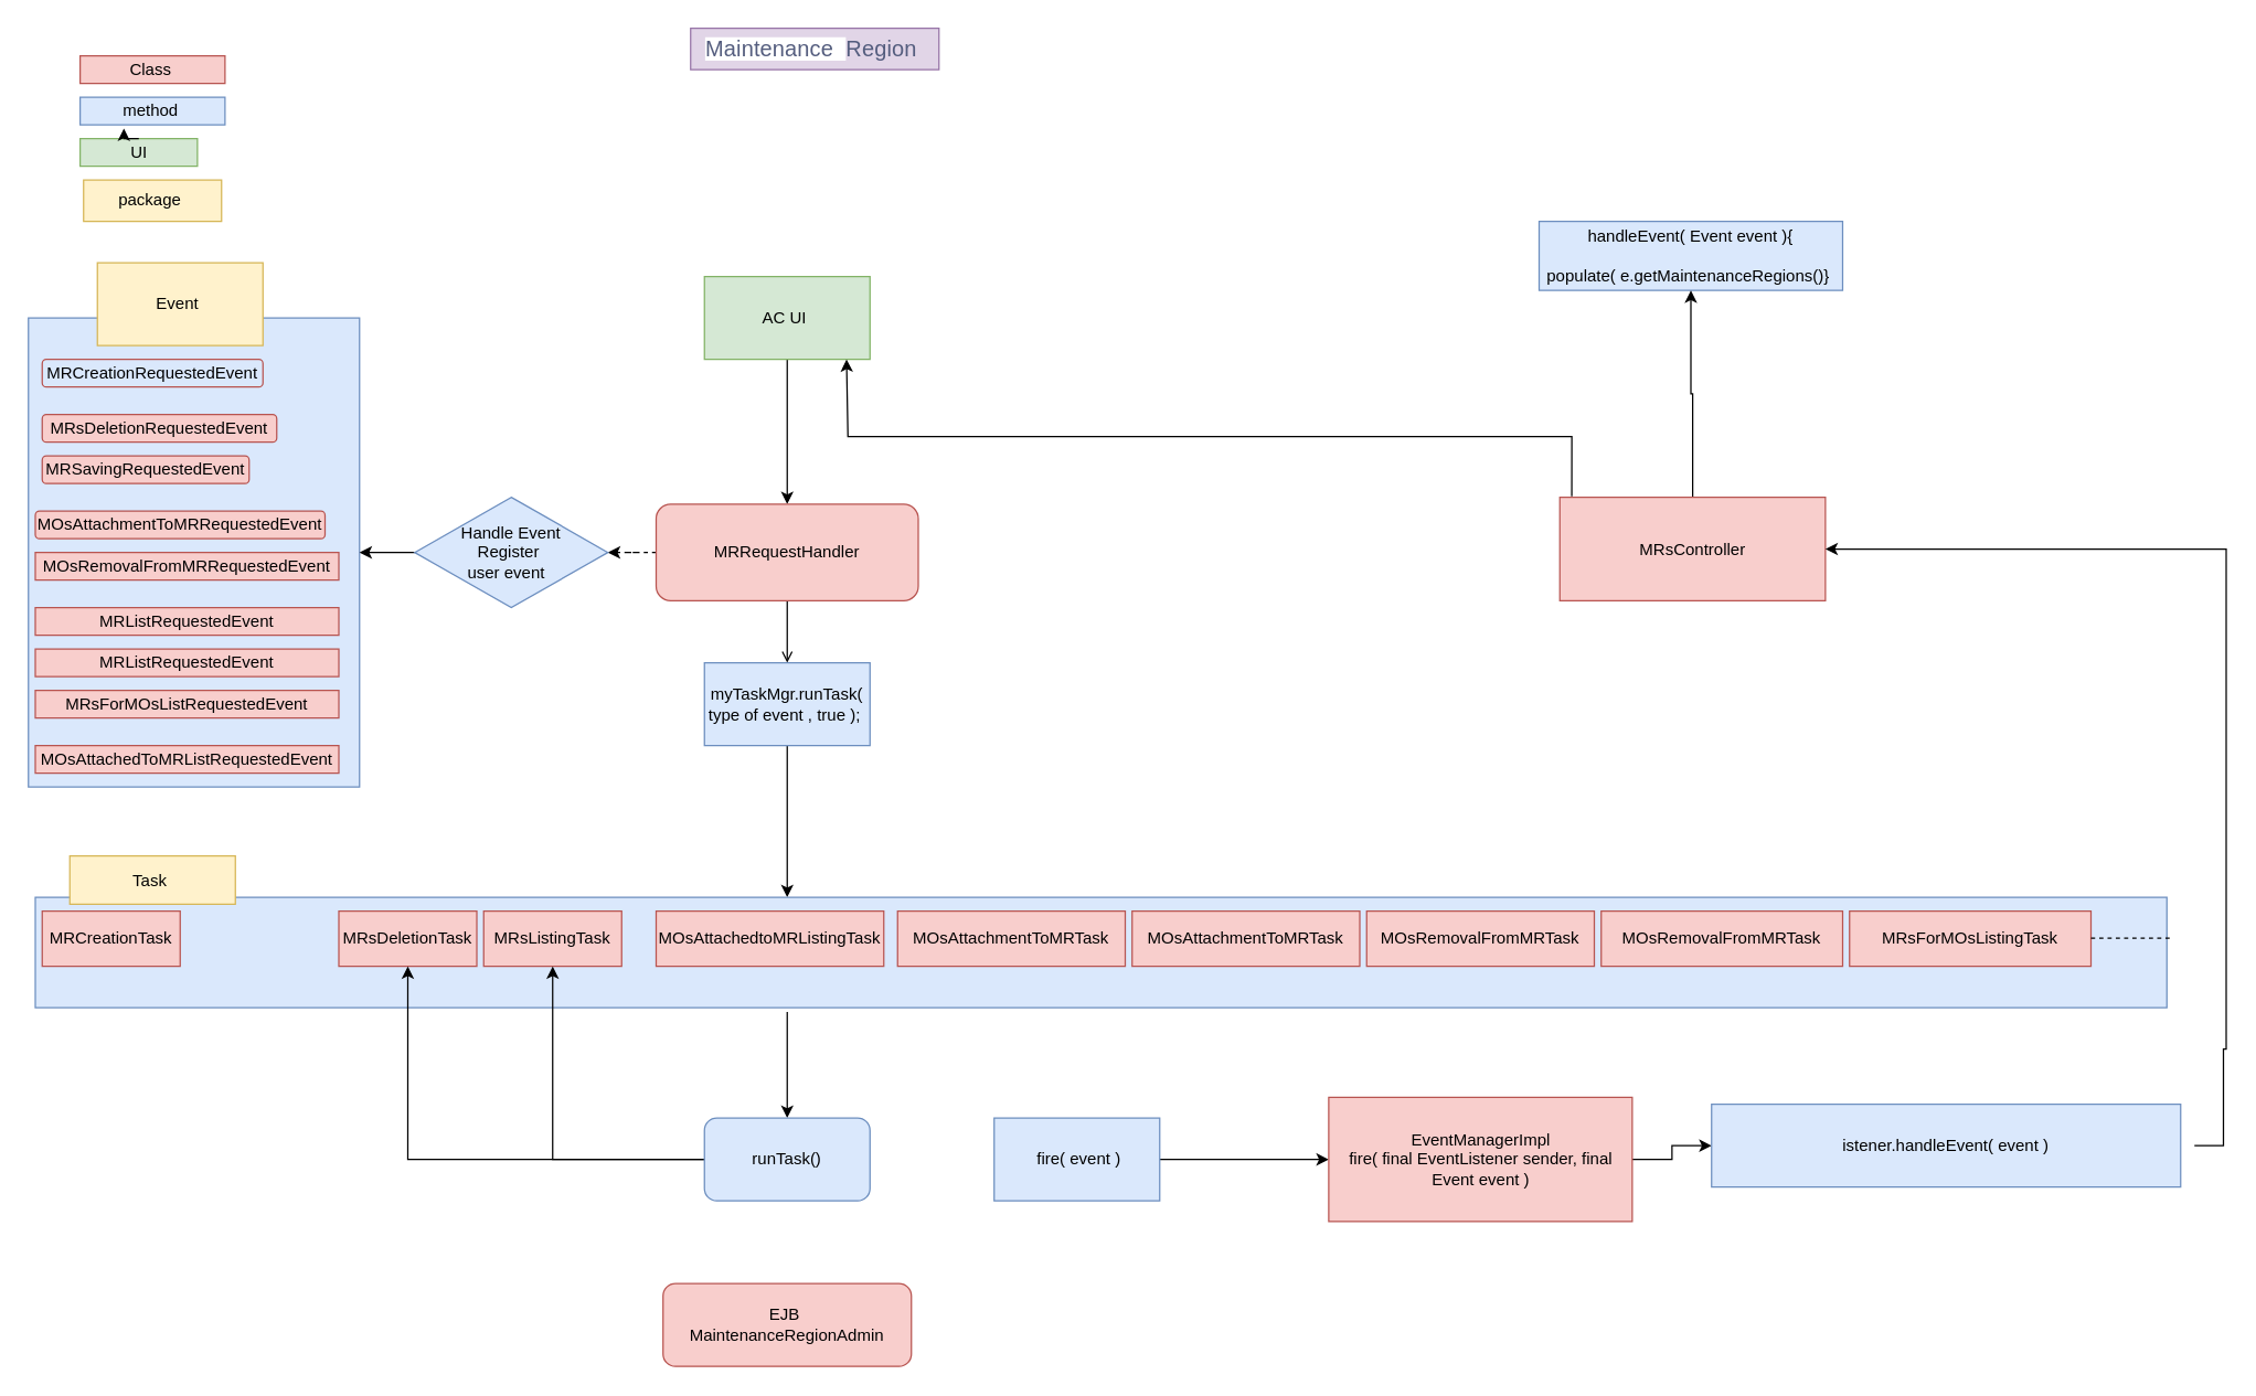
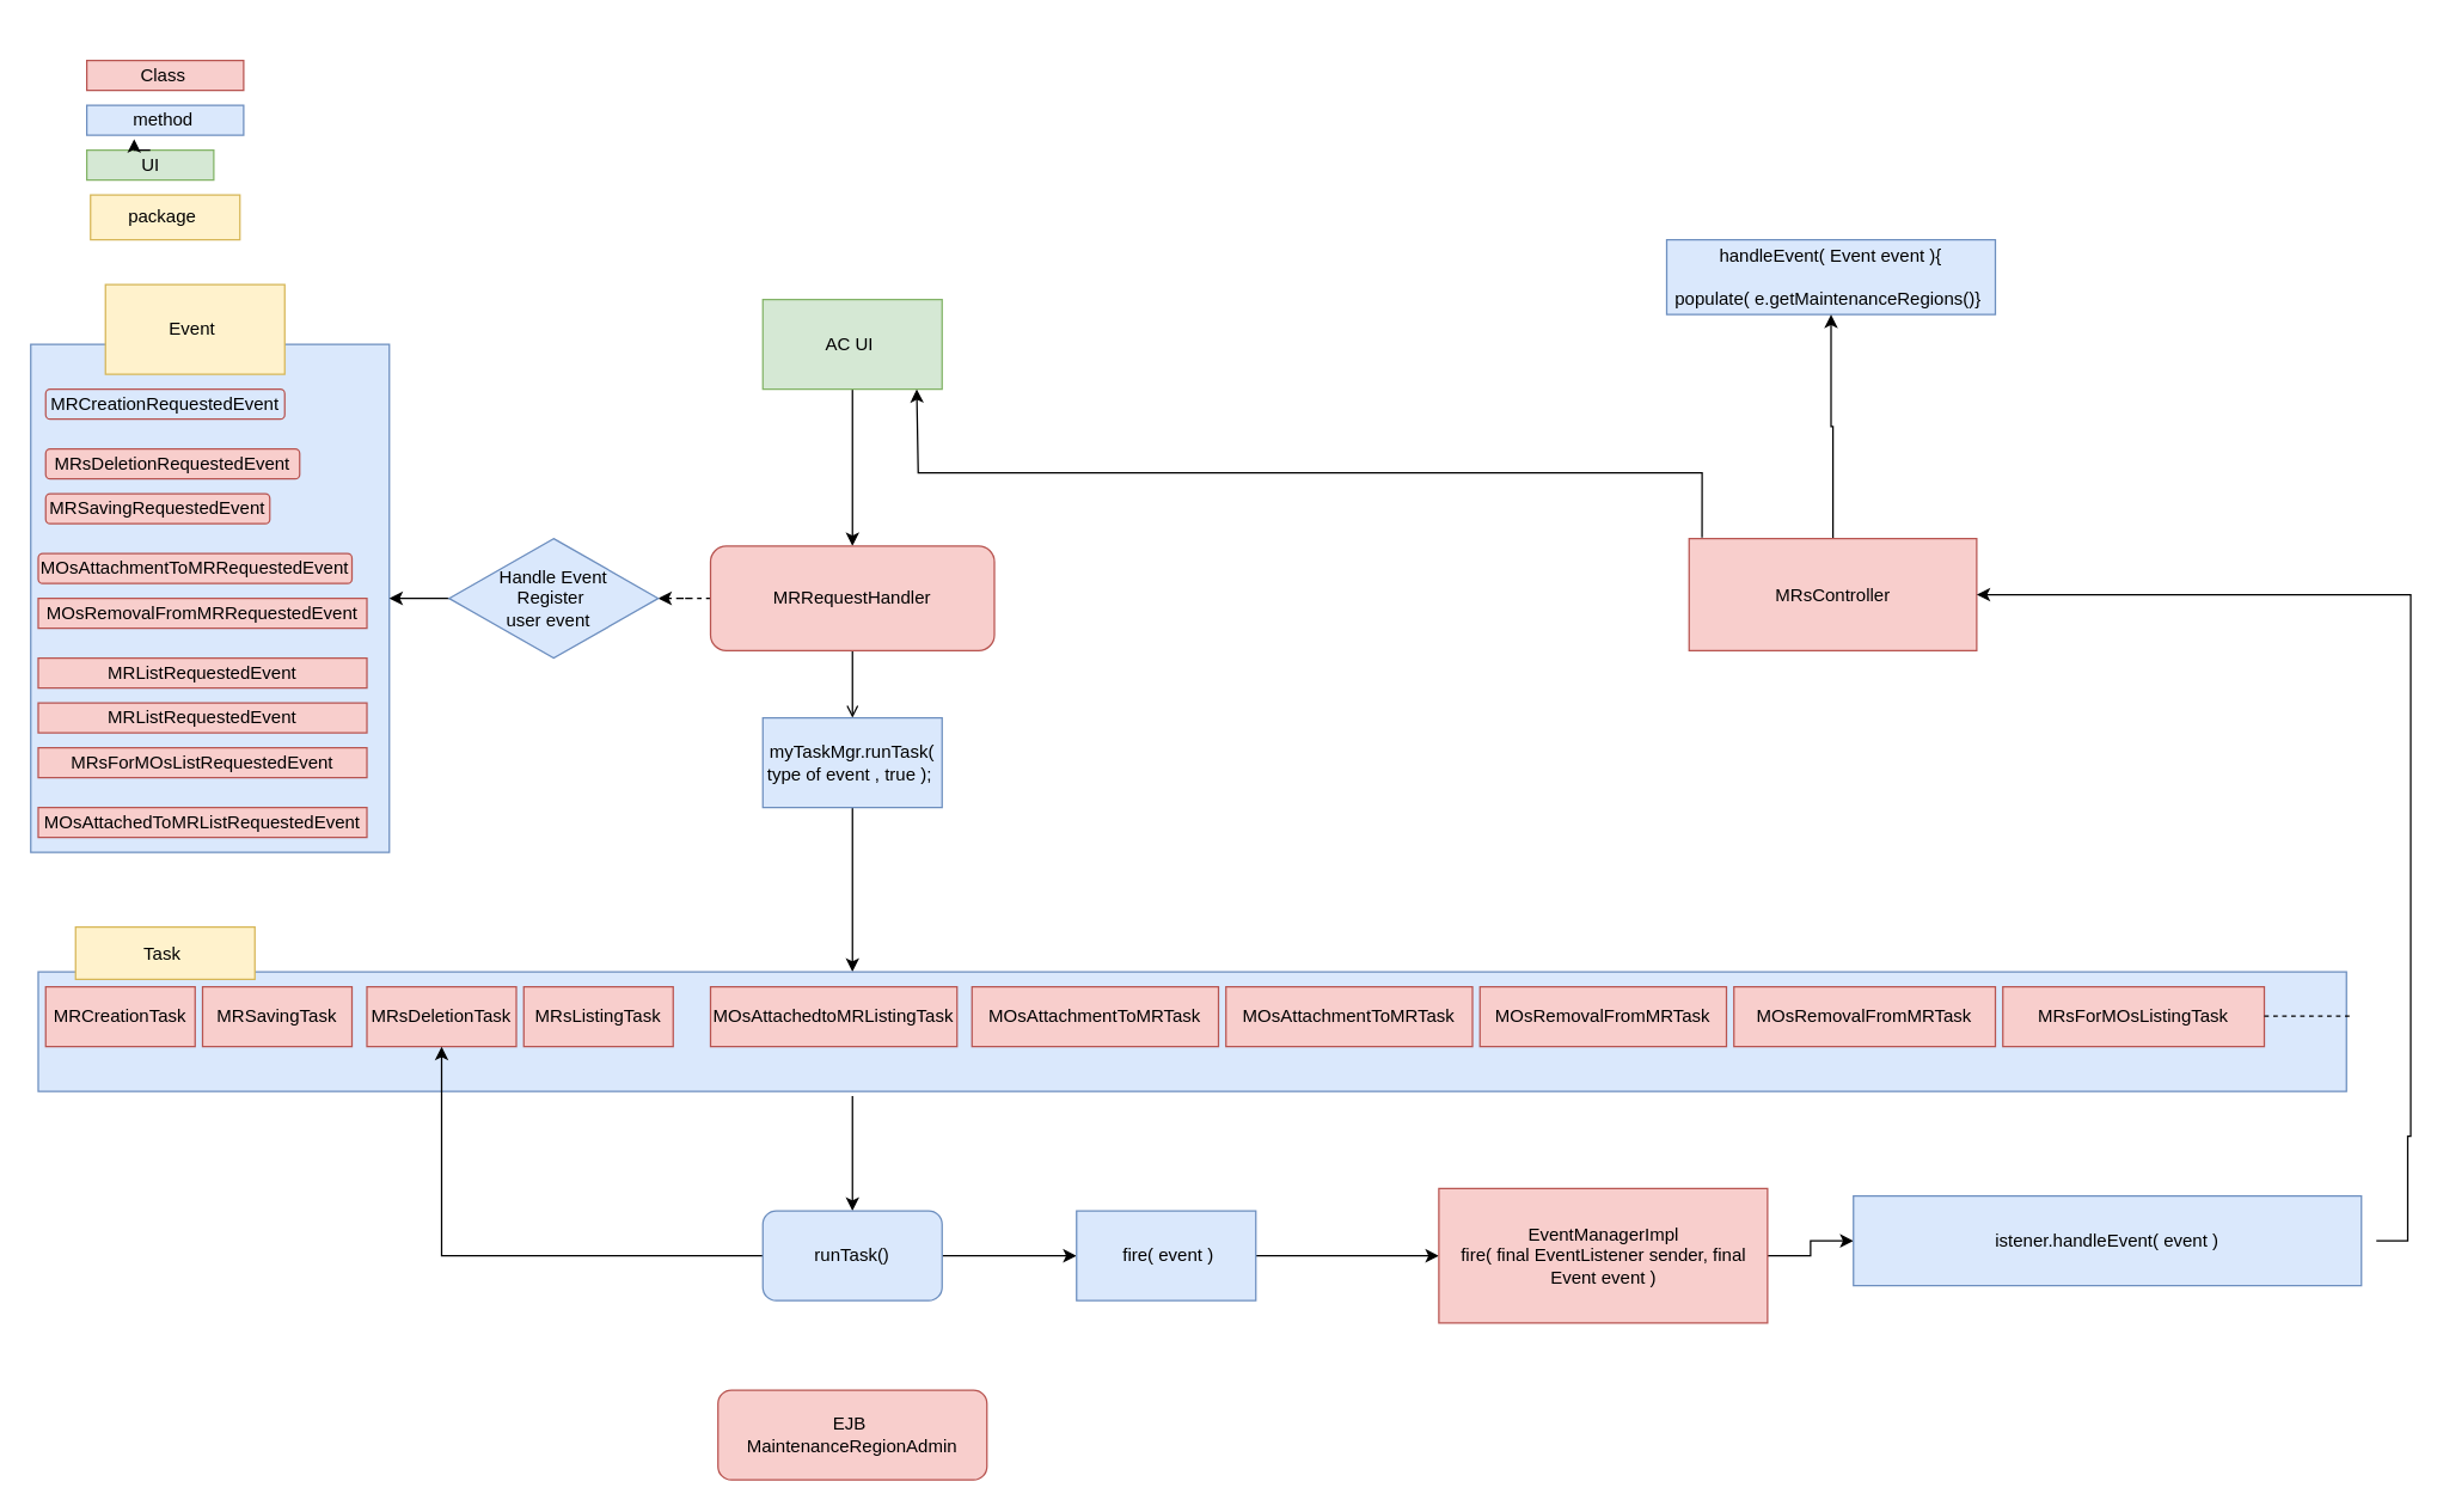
- <mxCell id="49" value="&lt;span style=&quot;color: rgb(84, 93, 126); font-family: &amp;quot;Google Sans&amp;quot;, Arial, sans-serif; font-size: 16px; letter-spacing: 0.1px; text-align: left; background-color: rgb(255, 255, 255);&quot;&gt;Maintenance&amp;nbsp;&amp;nbsp;&lt;/span&gt;&lt;font face=&quot;Google Sans, Arial, sans-serif&quot; color=&quot;#545d7e&quot;&gt;&lt;span style=&quot;font-size: 16px; letter-spacing: 0.1px;&quot;&gt;Region&amp;nbsp;&lt;/span&gt;&lt;/font&gt;" style="text;html=1;align=center;verticalAlign=middle;whiteSpace=wrap;rounded=0;fillColor=#e1d5e7;strokeColor=#9673a6;" parent="1" vertex="1"><mxGeometry x="500" y="20" width="180" height="30" as="geometry" /></mxCell>
+ <mxCell id="24" value="MRSavingTask" style="rounded=0;whiteSpace=wrap;html=1;fillColor=#f8cecc;strokeColor=#b85450;" parent="1" vertex="1"><mxGeometry x="135" y="660" width="100" height="40" as="geometry" /></mxCell>
- <mxCell id="36" value="" style="edgeStyle=orthogonalEdgeStyle;rounded=0;orthogonalLoop=1;jettySize=auto;html=1;" parent="1" source="37" target="26" edge="1"><mxGeometry relative="1" as="geometry" /></mxCell>
+ <mxCell id="36" value="" style="edgeStyle=orthogonalEdgeStyle;rounded=0;orthogonalLoop=1;jettySize=auto;html=1;" parent="1" source="37" target="40" edge="1"><mxGeometry relative="1" as="geometry" /></mxCell>
